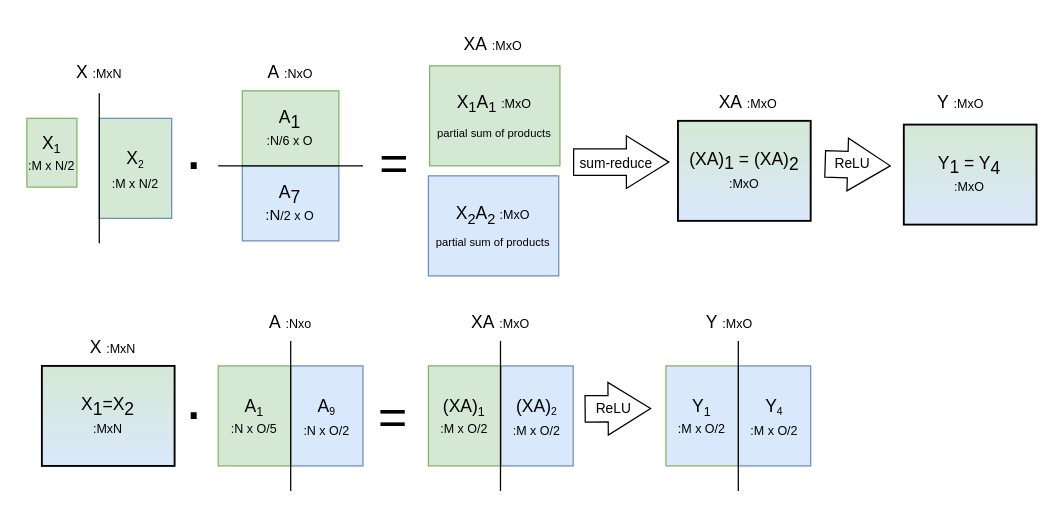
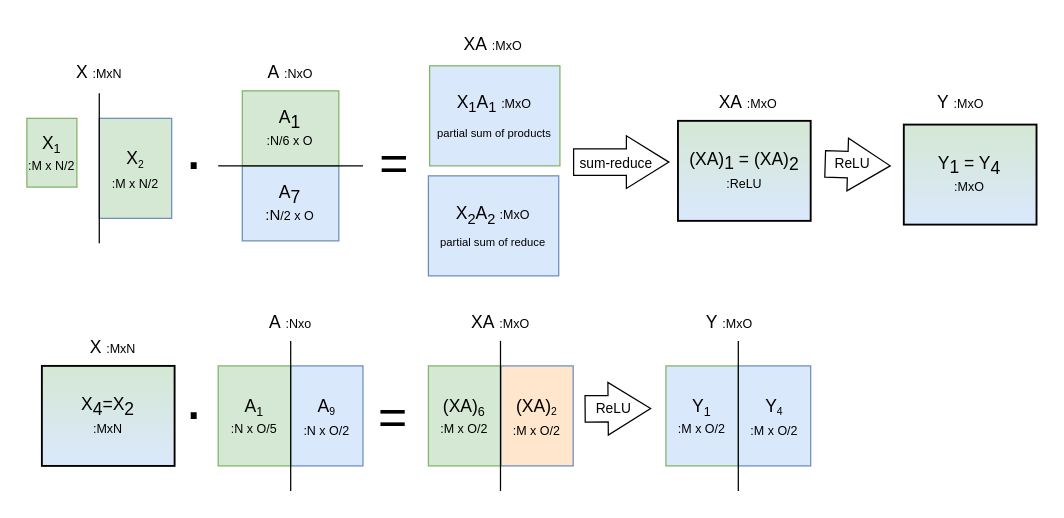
- <mxCell id="10" value="&lt;font style=&quot;font-size: 14px;&quot;&gt;X&lt;sub&gt;1&lt;/sub&gt;A&lt;sub style=&quot;border-color: var(--border-color);&quot;&gt;1&lt;/sub&gt;&lt;/font&gt;&lt;span style=&quot;border-color: var(--border-color); font-size: 14px;&quot;&gt;&lt;font style=&quot;font-size: 14px;&quot;&gt;&amp;nbsp;&lt;font style=&quot;border-color: var(--border-color); font-size: 10px;&quot;&gt;:MxO&lt;/font&gt;&lt;br style=&quot;border-color: var(--border-color);&quot;&gt;&lt;/font&gt;&lt;font style=&quot;vertical-align: sub; font-size: 9px;&quot;&gt;partial sum of products&lt;/font&gt;&lt;/span&gt;" style="rounded=0;whiteSpace=wrap;html=1;fillColor=#d5e8d4;strokeColor=#82b366;" vertex="1" parent="1"><mxGeometry x="343.105" y="52" width="104.233" height="80" as="geometry" /></mxCell>
+ <mxCell id="10" value="&lt;font style=&quot;font-size: 14px;&quot;&gt;X&lt;sub&gt;1&lt;/sub&gt;A&lt;sub style=&quot;border-color: var(--border-color);&quot;&gt;1&lt;/sub&gt;&lt;/font&gt;&lt;span style=&quot;border-color: var(--border-color); font-size: 14px;&quot;&gt;&lt;font style=&quot;font-size: 14px;&quot;&gt;&amp;nbsp;&lt;font style=&quot;border-color: var(--border-color); font-size: 10px;&quot;&gt;:MxO&lt;/font&gt;&lt;br style=&quot;border-color: var(--border-color);&quot;&gt;&lt;/font&gt;&lt;font style=&quot;vertical-align: sub; font-size: 9px;&quot;&gt;partial sum of products&lt;/font&gt;&lt;/span&gt;" style="rounded=0;whiteSpace=wrap;html=1;fillColor=#dae8fc;strokeColor=#82b366;" vertex="1" parent="1"><mxGeometry x="343.105" y="52" width="104.233" height="80" as="geometry" /></mxCell>
- <mxCell id="14" value="&lt;font style=&quot;border-color: var(--border-color);&quot;&gt;&lt;span style=&quot;font-size: 14px;&quot;&gt;(XA)&lt;/span&gt;&lt;sub style=&quot;font-size: 14px; border-color: var(--border-color);&quot;&gt;1&amp;nbsp;&lt;/sub&gt;&lt;span style=&quot;font-size: 14px;&quot;&gt;= (XA)&lt;/span&gt;&lt;sub style=&quot;border-color: var(--border-color);&quot;&gt;&lt;span style=&quot;font-size: 14px;&quot;&gt;2&lt;/span&gt;&lt;span style=&quot;font-size: 12px;&quot;&gt;&lt;br&gt;&lt;/span&gt;&lt;/sub&gt;&lt;/font&gt;&lt;font style=&quot;border-color: var(--border-color);&quot;&gt;&lt;font style=&quot;border-color: var(--border-color); font-size: 10px;&quot;&gt;:MxO&lt;/font&gt;&lt;/font&gt;" style="rounded=0;whiteSpace=wrap;html=1;fillColor=#d5e8d4;strokeColor=#000000;gradientColor=#dae8fc;gradientDirection=south;perimeterSpacing=0;strokeWidth=1.5;shadow=0;" vertex="1" parent="1"><mxGeometry x="541.744" y="96" width="106.163" height="80" as="geometry" /></mxCell>
+ <mxCell id="14" value="&lt;font style=&quot;border-color: var(--border-color);&quot;&gt;&lt;span style=&quot;font-size: 14px;&quot;&gt;(XA)&lt;/span&gt;&lt;sub style=&quot;font-size: 14px; border-color: var(--border-color);&quot;&gt;1&amp;nbsp;&lt;/sub&gt;&lt;span style=&quot;font-size: 14px;&quot;&gt;= (XA)&lt;/span&gt;&lt;sub style=&quot;border-color: var(--border-color);&quot;&gt;&lt;span style=&quot;font-size: 14px;&quot;&gt;2&lt;/span&gt;&lt;span style=&quot;font-size: 12px;&quot;&gt;&lt;br&gt;&lt;/span&gt;&lt;/sub&gt;&lt;/font&gt;&lt;font style=&quot;border-color: var(--border-color);&quot;&gt;&lt;font style=&quot;border-color: var(--border-color); font-size: 10px;&quot;&gt;:ReLU&lt;/font&gt;&lt;/font&gt;" style="rounded=0;whiteSpace=wrap;html=1;fillColor=#d5e8d4;strokeColor=#000000;gradientColor=#dae8fc;gradientDirection=south;perimeterSpacing=0;strokeWidth=1.5;shadow=0;" vertex="1" parent="1"><mxGeometry x="541.744" y="96" width="106.163" height="80" as="geometry" /></mxCell>
- <mxCell id="11" value="&lt;font style=&quot;border-color: var(--border-color); font-size: 14px;&quot;&gt;X&lt;sub&gt;2&lt;/sub&gt;A&lt;sub style=&quot;border-color: var(--border-color);&quot;&gt;2&lt;/sub&gt;&lt;/font&gt;&lt;font style=&quot;border-color: var(--border-color);&quot;&gt;&amp;nbsp;&lt;font style=&quot;border-color: var(--border-color); font-size: 10px;&quot;&gt;:MxO&lt;/font&gt;&lt;br style=&quot;border-color: var(--border-color);&quot;&gt;&lt;/font&gt;&lt;font style=&quot;border-color: var(--border-color); vertical-align: sub; font-size: 9px;&quot;&gt;partial sum of products&lt;/font&gt;" style="rounded=0;whiteSpace=wrap;html=1;fillColor=#dae8fc;strokeColor=#6c8ebf;" vertex="1" parent="1"><mxGeometry x="342.14" y="140" width="104.233" height="80" as="geometry" /></mxCell>
+ <mxCell id="11" value="&lt;font style=&quot;border-color: var(--border-color); font-size: 14px;&quot;&gt;X&lt;sub&gt;2&lt;/sub&gt;A&lt;sub style=&quot;border-color: var(--border-color);&quot;&gt;2&lt;/sub&gt;&lt;/font&gt;&lt;font style=&quot;border-color: var(--border-color);&quot;&gt;&amp;nbsp;&lt;font style=&quot;border-color: var(--border-color); font-size: 10px;&quot;&gt;:MxO&lt;/font&gt;&lt;br style=&quot;border-color: var(--border-color);&quot;&gt;&lt;/font&gt;&lt;font style=&quot;border-color: var(--border-color); vertical-align: sub; font-size: 9px;&quot;&gt;partial sum of reduce&lt;/font&gt;" style="rounded=0;whiteSpace=wrap;html=1;fillColor=#dae8fc;strokeColor=#6c8ebf;" vertex="1" parent="1"><mxGeometry x="342.14" y="140" width="104.233" height="80" as="geometry" /></mxCell>
- <mxCell id="25" value="&lt;font style=&quot;border-color: var(--border-color);&quot;&gt;&lt;span style=&quot;font-size: 14px;&quot;&gt;X&lt;/span&gt;&lt;sub style=&quot;font-size: 14px; border-color: var(--border-color);&quot;&gt;1&lt;/sub&gt;&lt;span style=&quot;font-size: 14px;&quot;&gt;=X&lt;/span&gt;&lt;sub style=&quot;border-color: var(--border-color);&quot;&gt;&lt;span style=&quot;font-size: 14px;&quot;&gt;2&lt;/span&gt;&lt;span style=&quot;font-size: 12px;&quot;&gt;&lt;br&gt;&lt;/span&gt;&lt;/sub&gt;&lt;/font&gt;&lt;font style=&quot;border-color: var(--border-color);&quot;&gt;&lt;font style=&quot;border-color: var(--border-color); font-size: 10px;&quot;&gt;:MxN&lt;/font&gt;&lt;/font&gt;" style="rounded=0;whiteSpace=wrap;html=1;fillColor=#d5e8d4;strokeColor=#000000;gradientColor=#dae8fc;gradientDirection=south;perimeterSpacing=0;strokeWidth=1.5;shadow=0;" vertex="1" parent="1"><mxGeometry x="32.994" y="292" width="106.163" height="80" as="geometry" /></mxCell>
+ <mxCell id="25" value="&lt;font style=&quot;border-color: var(--border-color);&quot;&gt;&lt;span style=&quot;font-size: 14px;&quot;&gt;X&lt;/span&gt;&lt;sub style=&quot;font-size: 14px; border-color: var(--border-color);&quot;&gt;4&lt;/sub&gt;&lt;span style=&quot;font-size: 14px;&quot;&gt;=X&lt;/span&gt;&lt;sub style=&quot;border-color: var(--border-color);&quot;&gt;&lt;span style=&quot;font-size: 14px;&quot;&gt;2&lt;/span&gt;&lt;span style=&quot;font-size: 12px;&quot;&gt;&lt;br&gt;&lt;/span&gt;&lt;/sub&gt;&lt;/font&gt;&lt;font style=&quot;border-color: var(--border-color);&quot;&gt;&lt;font style=&quot;border-color: var(--border-color); font-size: 10px;&quot;&gt;:MxN&lt;/font&gt;&lt;/font&gt;" style="rounded=0;whiteSpace=wrap;html=1;fillColor=#d5e8d4;strokeColor=#000000;gradientColor=#dae8fc;gradientDirection=south;perimeterSpacing=0;strokeWidth=1.5;shadow=0;" vertex="1" parent="1"><mxGeometry x="32.994" y="292" width="106.163" height="80" as="geometry" /></mxCell>
- <mxCell id="30" value="&lt;span style=&quot;border-color: var(--border-color);&quot;&gt;&lt;font style=&quot;border-color: var(--border-color); font-size: 14px;&quot;&gt;(XA)&lt;/font&gt;&lt;sub style=&quot;border-color: var(--border-color);&quot;&gt;&lt;font style=&quot;border-color: var(--border-color);&quot;&gt;1&lt;br style=&quot;border-color: var(--border-color);&quot;&gt;&lt;/font&gt;&lt;/sub&gt;&lt;font style=&quot;border-color: var(--border-color); font-size: 10px;&quot;&gt;:M x O/2&lt;/font&gt;&lt;br&gt;&lt;/span&gt;" style="rounded=0;whiteSpace=wrap;html=1;fillColor=#d5e8d4;strokeColor=#82b366;" vertex="1" parent="1"><mxGeometry x="342.137" y="292" width="57.907" height="80" as="geometry" /></mxCell>
+ <mxCell id="30" value="&lt;span style=&quot;border-color: var(--border-color);&quot;&gt;&lt;font style=&quot;border-color: var(--border-color); font-size: 14px;&quot;&gt;(XA)&lt;/font&gt;&lt;sub style=&quot;border-color: var(--border-color);&quot;&gt;&lt;font style=&quot;border-color: var(--border-color);&quot;&gt;6&lt;br style=&quot;border-color: var(--border-color);&quot;&gt;&lt;/font&gt;&lt;/sub&gt;&lt;font style=&quot;border-color: var(--border-color); font-size: 10px;&quot;&gt;:M x O/2&lt;/font&gt;&lt;br&gt;&lt;/span&gt;" style="rounded=0;whiteSpace=wrap;html=1;fillColor=#d5e8d4;strokeColor=#82b366;" vertex="1" parent="1"><mxGeometry x="342.137" y="292" width="57.907" height="80" as="geometry" /></mxCell>
- <mxCell id="29" value="&lt;sub style=&quot;border-color: var(--border-color);&quot;&gt;&lt;font style=&quot;border-color: var(--border-color); font-size: 14px;&quot;&gt;(XA)&lt;/font&gt;&lt;sub style=&quot;border-color: var(--border-color);&quot;&gt;&lt;font style=&quot;border-color: var(--border-color);&quot;&gt;2&lt;br style=&quot;border-color: var(--border-color);&quot;&gt;&lt;/font&gt;&lt;/sub&gt;&lt;font style=&quot;border-color: var(--border-color);&quot;&gt;:M x O/2&lt;/font&gt;&lt;br&gt;&lt;/sub&gt;" style="rounded=0;whiteSpace=wrap;html=1;fillColor=#dae8fc;strokeColor=#6c8ebf;" vertex="1" parent="1"><mxGeometry x="400.044" y="292" width="57.907" height="80" as="geometry" /></mxCell>
+ <mxCell id="29" value="&lt;sub style=&quot;border-color: var(--border-color);&quot;&gt;&lt;font style=&quot;border-color: var(--border-color); font-size: 14px;&quot;&gt;(XA)&lt;/font&gt;&lt;sub style=&quot;border-color: var(--border-color);&quot;&gt;&lt;font style=&quot;border-color: var(--border-color);&quot;&gt;2&lt;br style=&quot;border-color: var(--border-color);&quot;&gt;&lt;/font&gt;&lt;/sub&gt;&lt;font style=&quot;border-color: var(--border-color);&quot;&gt;:M x O/2&lt;/font&gt;&lt;br&gt;&lt;/sub&gt;" style="rounded=0;whiteSpace=wrap;html=1;fillColor=#ffe6cc;strokeColor=#6c8ebf;" vertex="1" parent="1"><mxGeometry x="400.044" y="292" width="57.907" height="80" as="geometry" /></mxCell>
